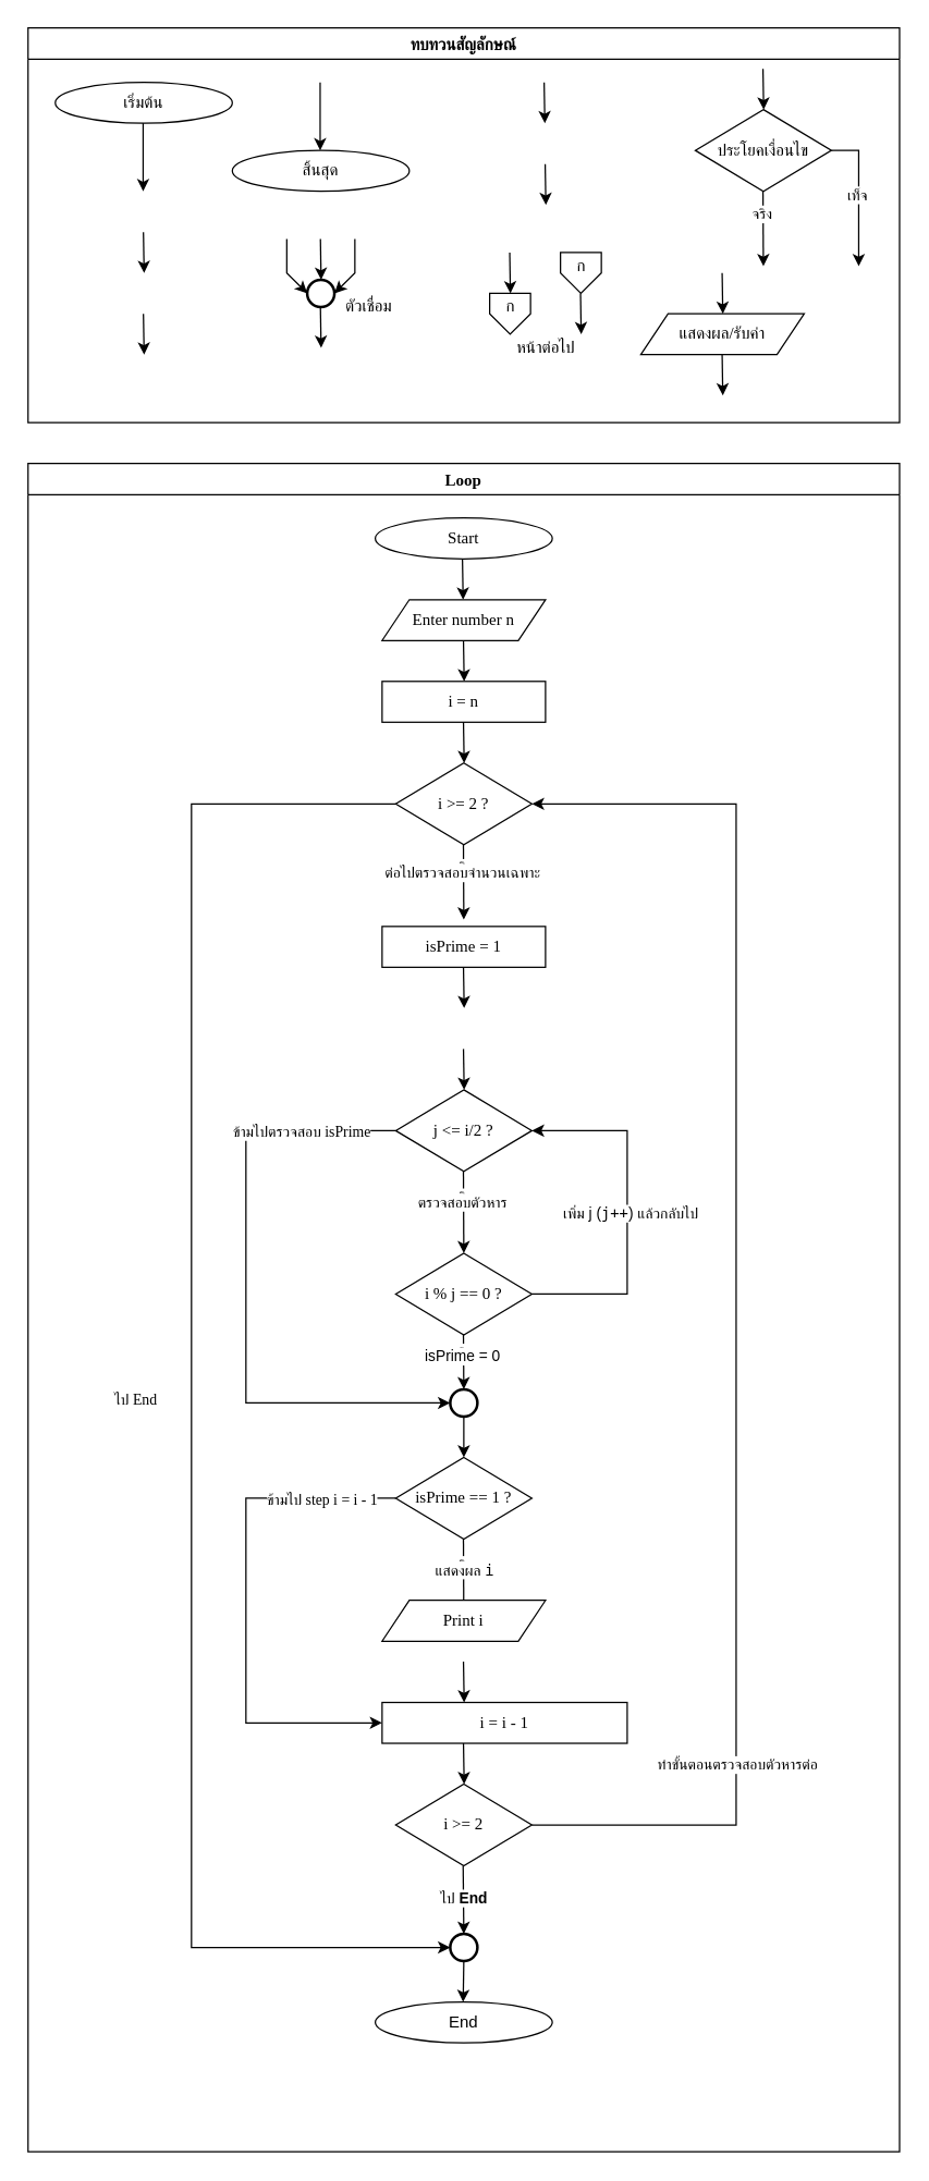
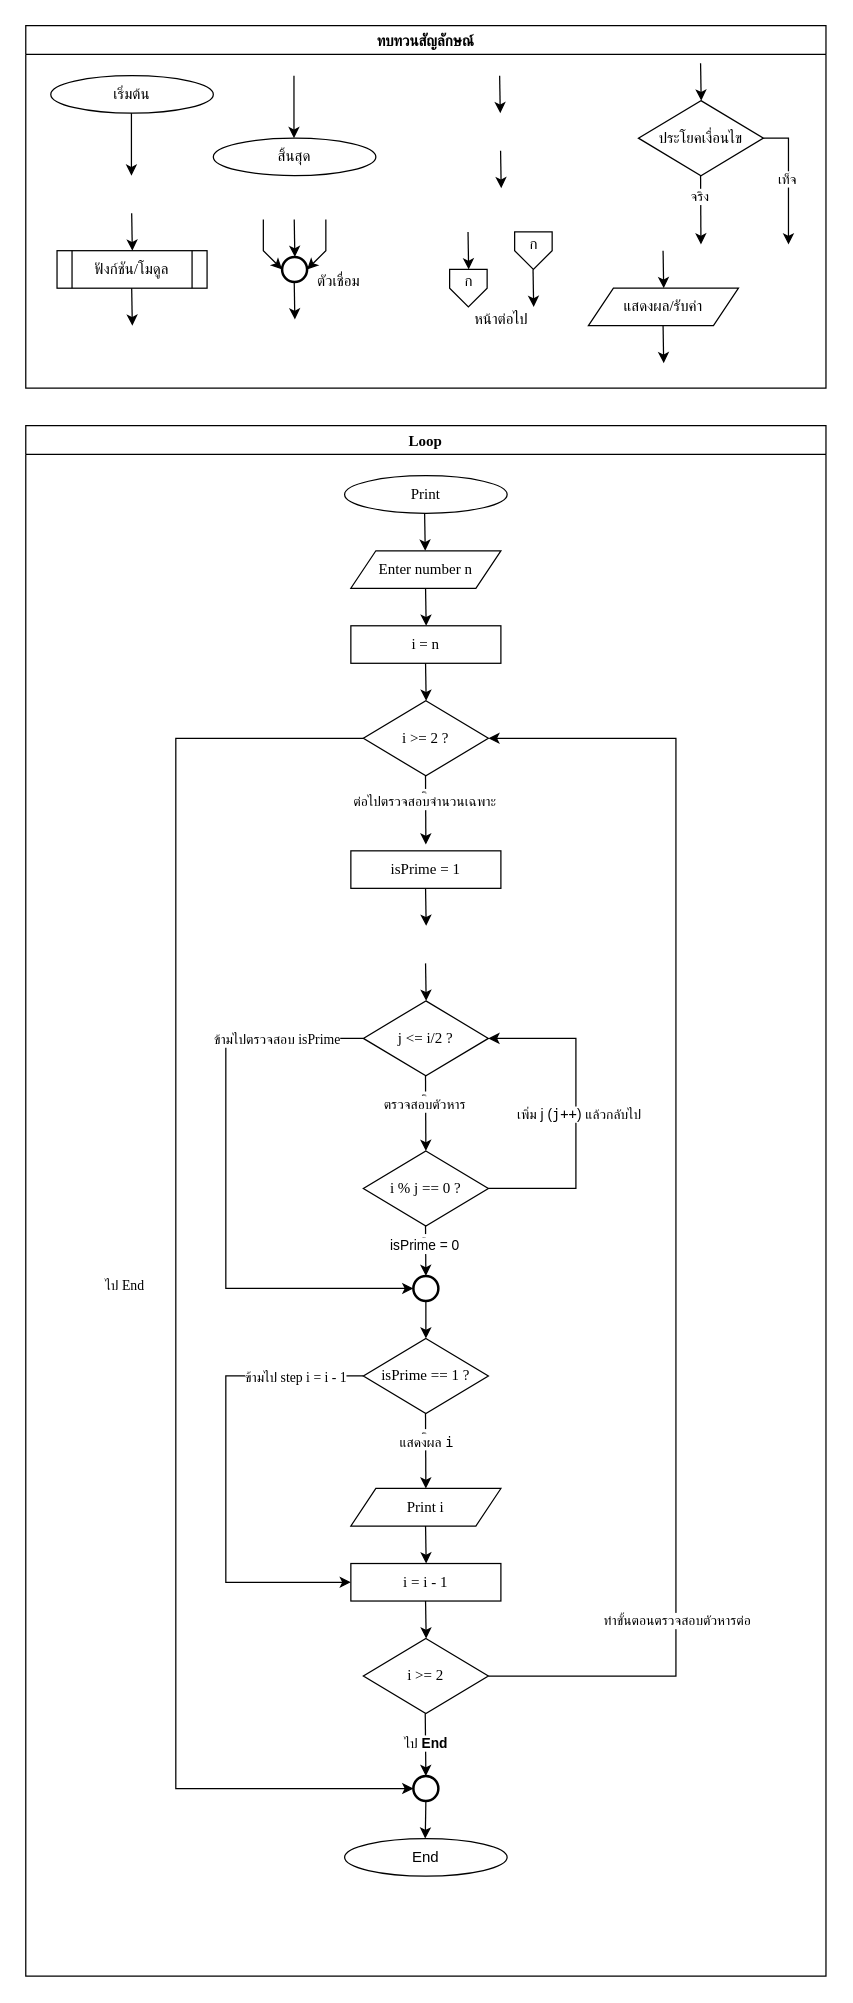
+ <mxCell id="15" value="&lt;font data-font-src=&quot;https://fonts.googleapis.com/css?family=Sarabun&quot; face=&quot;Sarabun&quot;&gt;ฟังก์ชัน/โมดูล&lt;/font&gt;" style="shape=process;whiteSpace=wrap;html=1;backgroundOutline=1;" vertex="1" parent="2"><mxGeometry x="25" y="180" width="120" height="30" as="geometry" /></mxCell>
- <mxCell id="35" value="&lt;font data-font-src=&quot;https://fonts.googleapis.com/css?family=Sarabun&quot; face=&quot;Sarabun&quot;&gt;Start&lt;/font&gt;" style="ellipse;whiteSpace=wrap;html=1;" vertex="1" parent="34"><mxGeometry x="255" y="40" width="130" height="30" as="geometry" /></mxCell>
+ <mxCell id="35" value="&lt;font data-font-src=&quot;https://fonts.googleapis.com/css?family=Sarabun&quot; face=&quot;Sarabun&quot;&gt;Print&lt;/font&gt;" style="ellipse;whiteSpace=wrap;html=1;" vertex="1" parent="34"><mxGeometry x="255" y="40" width="130" height="30" as="geometry" /></mxCell>
- <mxCell id="69" value="Print i" style="shape=parallelogram;perimeter=parallelogramPerimeter;whiteSpace=wrap;html=1;fixedSize=1;fontFamily=Sarabun;fontSource=https://fonts.googleapis.com/css?family=Sarabun;" vertex="1" parent="34"><mxGeometry x="260" y="835" width="120" height="30" as="geometry" /></mxCell>
+ <mxCell id="69" value="Print i" style="shape=parallelogram;perimeter=parallelogramPerimeter;whiteSpace=wrap;html=1;fixedSize=1;fontFamily=Sarabun;fontSource=https://fonts.googleapis.com/css?family=Sarabun;" vertex="1" parent="34"><mxGeometry x="260" y="850" width="120" height="30" as="geometry" /></mxCell>
- <mxCell id="70" value="i = i - 1" style="rounded=0;whiteSpace=wrap;html=1;fontFamily=Sarabun;fontSource=https://fonts.googleapis.com/css?family=Sarabun;" vertex="1" parent="34"><mxGeometry x="260" y="910" width="180" height="30" as="geometry" /></mxCell>
+ <mxCell id="70" value="i = i - 1" style="rounded=0;whiteSpace=wrap;html=1;fontFamily=Sarabun;fontSource=https://fonts.googleapis.com/css?family=Sarabun;" vertex="1" parent="34"><mxGeometry x="260" y="910" width="120" height="30" as="geometry" /></mxCell>
